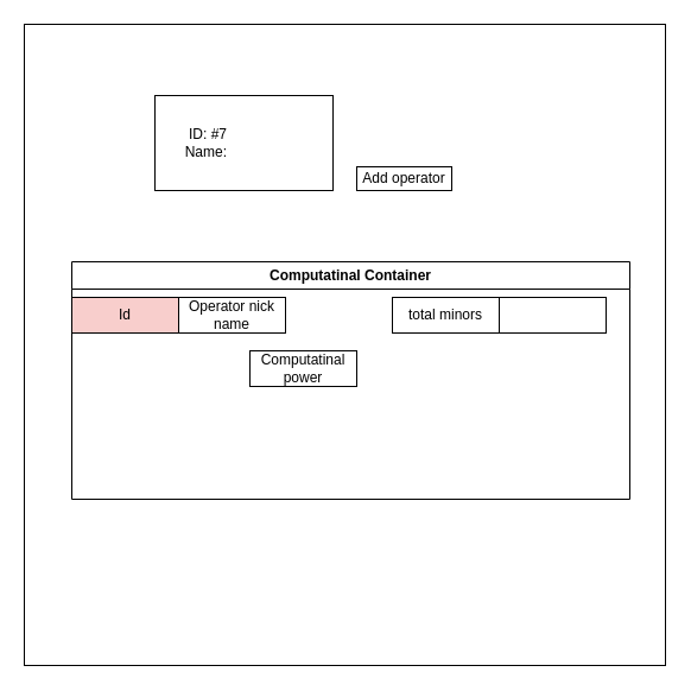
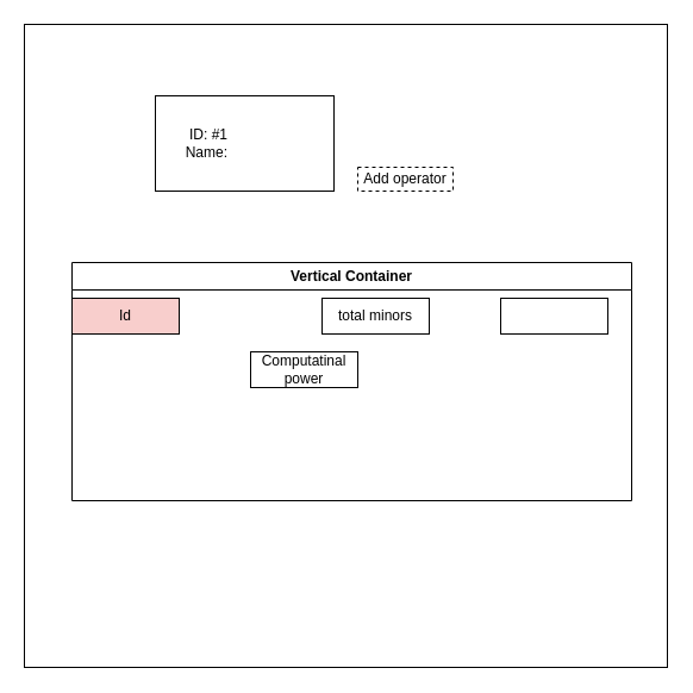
- <mxCell id="10" value="ID: #7&lt;br&gt;Name:&amp;nbsp;" style="text;html=1;strokeColor=none;fillColor=none;align=center;verticalAlign=middle;whiteSpace=wrap;rounded=0;" vertex="1" parent="1"><mxGeometry x="130" y="80" width="90" height="80" as="geometry" /></mxCell>
+ <mxCell id="10" value="ID: #1&lt;br&gt;Name:&amp;nbsp;" style="text;html=1;strokeColor=none;fillColor=none;align=center;verticalAlign=middle;whiteSpace=wrap;rounded=0;" vertex="1" parent="1"><mxGeometry x="130" y="80" width="90" height="80" as="geometry" /></mxCell>
- <mxCell id="3" value="Add operator" style="rounded=0;whiteSpace=wrap;html=1;" vertex="1" parent="1"><mxGeometry x="300" y="140" width="80" height="20" as="geometry" /></mxCell>
+ <mxCell id="3" value="Add operator" style="rounded=0;whiteSpace=wrap;html=1;dashed=1;" vertex="1" parent="1"><mxGeometry x="300" y="140" width="80" height="20" as="geometry" /></mxCell>
- <mxCell id="5" value="Computatinal Container" style="swimlane;whiteSpace=wrap;html=1;" vertex="1" parent="1"><mxGeometry x="60" y="220" width="470" height="200" as="geometry" /></mxCell>
+ <mxCell id="5" value="Vertical Container" style="swimlane;whiteSpace=wrap;html=1;" vertex="1" parent="1"><mxGeometry x="60" y="220" width="470" height="200" as="geometry" /></mxCell>
- <mxCell id="6" value="Operator nick name" style="rounded=0;whiteSpace=wrap;html=1;" vertex="1" parent="5"><mxGeometry x="90" y="30" width="90" height="30" as="geometry" /></mxCell>
- <mxCell id="8" value="total minors" style="rounded=0;whiteSpace=wrap;html=1;" vertex="1" parent="5"><mxGeometry x="270" y="30" width="90" height="30" as="geometry" /></mxCell>
+ <mxCell id="8" value="total minors" style="rounded=0;whiteSpace=wrap;html=1;" vertex="1" parent="5"><mxGeometry x="210" y="30" width="90" height="30" as="geometry" /></mxCell>
